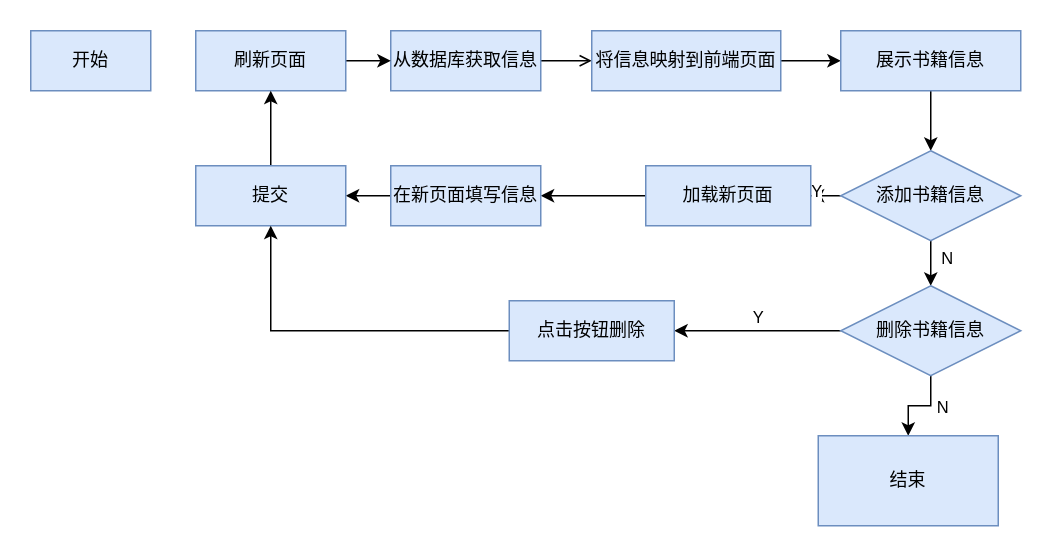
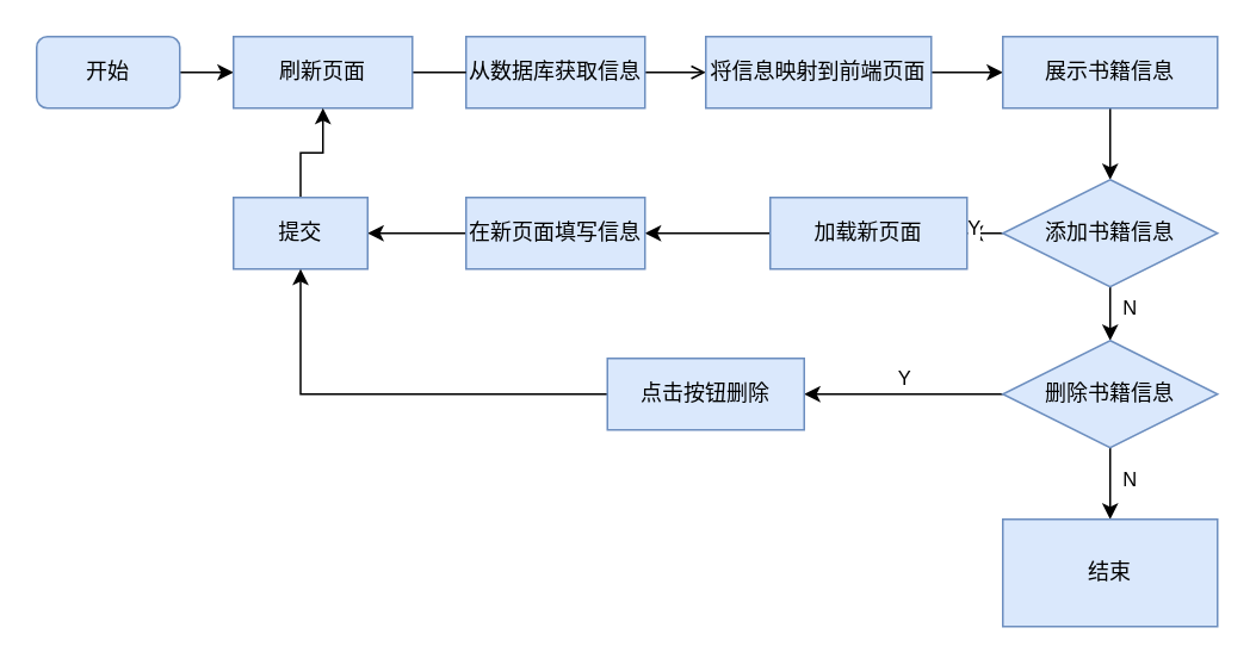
- <mxCell id="3" value="开始" style="rounded=0;whiteSpace=wrap;html=1;fillColor=#dae8fc;strokeColor=#6c8ebf;" vertex="1" parent="1"><mxGeometry x="20" y="20" width="80" height="40" as="geometry" /></mxCell>
+ <mxCell id="3" value="开始" style="whiteSpace=wrap;html=1;fillColor=#dae8fc;strokeColor=#6c8ebf;rounded=1;" vertex="1" parent="1"><mxGeometry x="20" y="20" width="80" height="40" as="geometry" /></mxCell>
+ <mxCell id="2" value="" style="edgeStyle=orthogonalEdgeStyle;rounded=0;orthogonalLoop=1;jettySize=auto;html=1;" edge="1" parent="1" source="3" target="20"><mxGeometry relative="1" as="geometry" /></mxCell>
- <mxCell id="19" value="" style="edgeStyle=orthogonalEdgeStyle;rounded=0;orthogonalLoop=1;jettySize=auto;html=1;" edge="1" parent="1" source="20" target="5"><mxGeometry relative="1" as="geometry" /></mxCell>
+ <mxCell id="19" value="" style="edgeStyle=orthogonalEdgeStyle;rounded=0;orthogonalLoop=1;jettySize=auto;html=1;endArrow=none;" edge="1" parent="1" source="20" target="5"><mxGeometry relative="1" as="geometry" /></mxCell>
- <mxCell id="22" value="提交" style="rounded=0;whiteSpace=wrap;html=1;fillColor=#dae8fc;strokeColor=#6c8ebf;" vertex="1" parent="1"><mxGeometry x="130" y="110" width="100" height="40" as="geometry" /></mxCell>
+ <mxCell id="22" value="提交" style="rounded=0;whiteSpace=wrap;html=1;fillColor=#dae8fc;strokeColor=#6c8ebf;" vertex="1" parent="1"><mxGeometry x="130" y="110" width="75" height="40" as="geometry" /></mxCell>
- <mxCell id="30" value="结束" style="rounded=0;whiteSpace=wrap;html=1;fillColor=#dae8fc;strokeColor=#6c8ebf;" vertex="1" parent="1"><mxGeometry x="545" y="290" width="120" height="60" as="geometry" /></mxCell>
+ <mxCell id="30" value="结束" style="rounded=0;whiteSpace=wrap;html=1;fillColor=#dae8fc;strokeColor=#6c8ebf;" vertex="1" parent="1"><mxGeometry x="560" y="290" width="120" height="60" as="geometry" /></mxCell>
